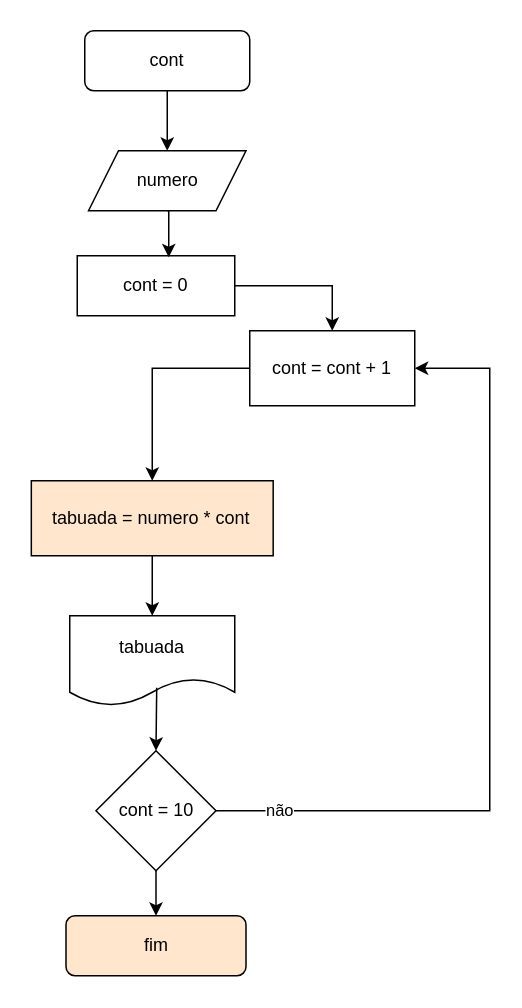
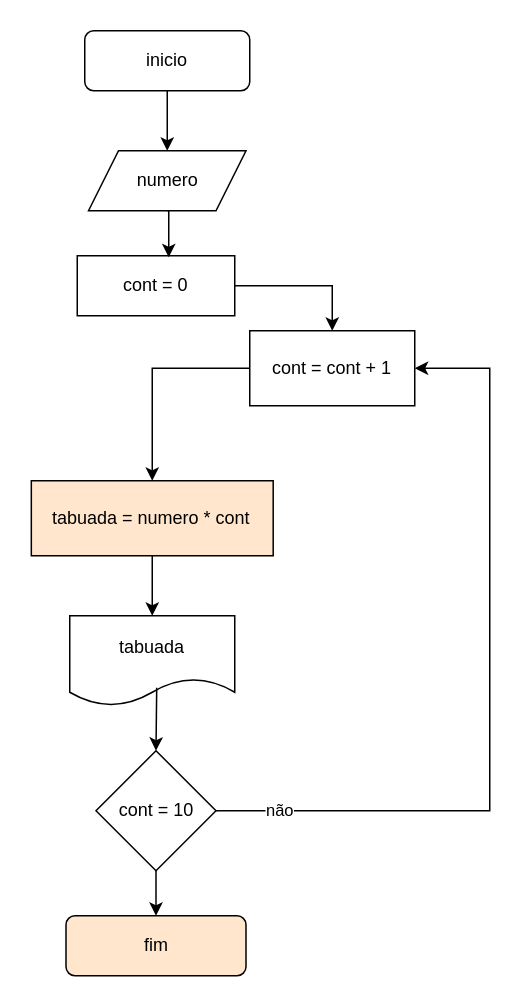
- <mxCell id="3" value="cont" style="rounded=1;whiteSpace=wrap;html=1;" vertex="1" parent="1"><mxGeometry x="56" y="20" width="110" height="40" as="geometry" /></mxCell>
+ <mxCell id="3" value="inicio" style="rounded=1;whiteSpace=wrap;html=1;" vertex="1" parent="1"><mxGeometry x="56" y="20" width="110" height="40" as="geometry" /></mxCell>
